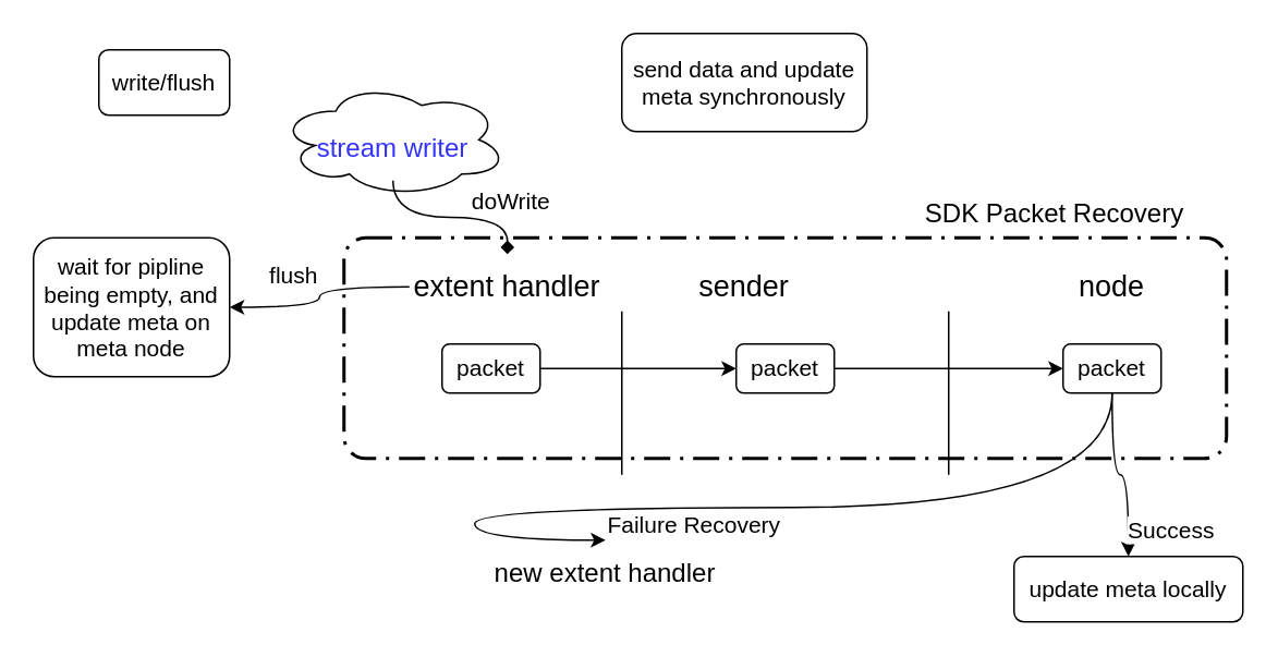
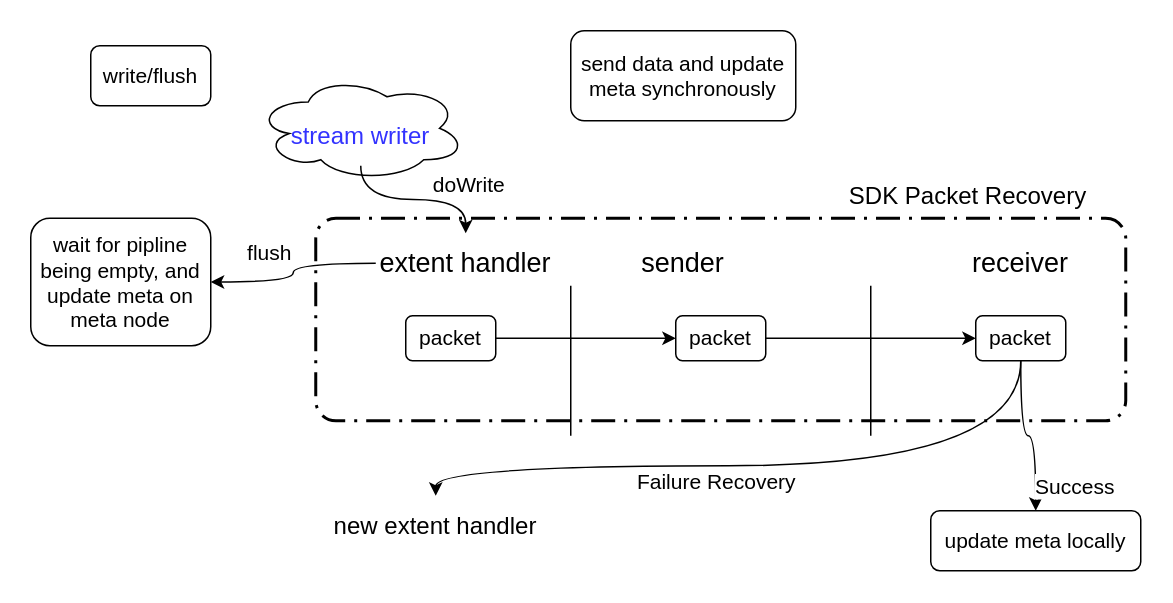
- <mxCell id="10" style="edgeStyle=orthogonalEdgeStyle;curved=1;orthogonalLoop=1;jettySize=auto;html=1;entryX=0.5;entryY=0;entryDx=0;entryDy=0;endArrow=diamond;" parent="1" source="12" target="7" edge="1" treatAsSingle="0"><mxGeometry relative="1" as="geometry" /></mxCell>
+ <mxCell id="10" style="edgeStyle=orthogonalEdgeStyle;curved=1;orthogonalLoop=1;jettySize=auto;html=1;entryX=0.5;entryY=0;entryDx=0;entryDy=0;" parent="1" source="12" target="7" edge="1" treatAsSingle="0"><mxGeometry relative="1" as="geometry" /></mxCell>
- <mxCell id="9" value="&lt;font style=&quot;font-size: 18px&quot;&gt;node&lt;/font&gt;" style="text;html=1;strokeColor=none;fillColor=none;align=center;verticalAlign=middle;whiteSpace=wrap;rounded=0;" parent="1" vertex="1"><mxGeometry x="620" y="155" width="120" height="40" as="geometry" /></mxCell>
+ <mxCell id="9" value="&lt;font style=&quot;font-size: 18px&quot;&gt;receiver&lt;/font&gt;" style="text;html=1;strokeColor=none;fillColor=none;align=center;verticalAlign=middle;whiteSpace=wrap;rounded=0;" parent="1" vertex="1"><mxGeometry x="620" y="155" width="120" height="40" as="geometry" /></mxCell>
- <mxCell id="25" value="&lt;font style=&quot;font-size: 16px&quot;&gt;new extent handler&lt;/font&gt;" style="text;html=1;strokeColor=none;fillColor=none;align=center;verticalAlign=middle;whiteSpace=wrap;rounded=0;" parent="1" vertex="1"><mxGeometry x="300" y="330" width="140" height="40" as="geometry" /></mxCell>
+ <mxCell id="25" value="&lt;font style=&quot;font-size: 16px&quot;&gt;new extent handler&lt;/font&gt;" style="text;html=1;strokeColor=none;fillColor=none;align=center;verticalAlign=middle;whiteSpace=wrap;rounded=0;" parent="1" vertex="1"><mxGeometry x="220" y="330" width="140" height="40" as="geometry" /></mxCell>
